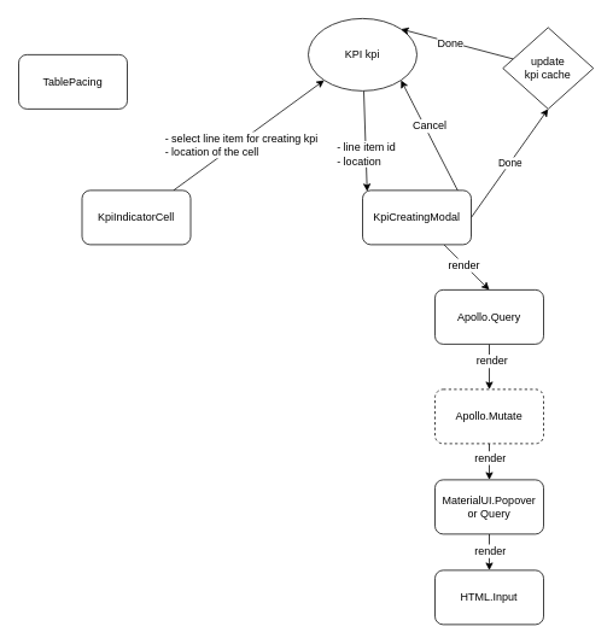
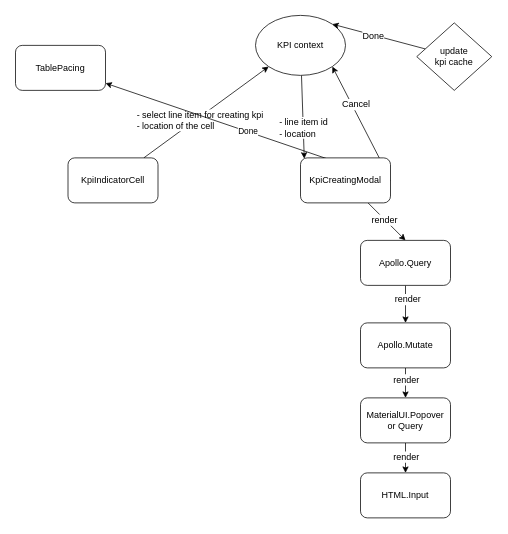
- <mxCell id="8" value="KPI kpi" style="ellipse;whiteSpace=wrap;html=1;" vertex="1" parent="1"><mxGeometry x="340" y="20" width="120" height="80" as="geometry" /></mxCell>
+ <mxCell id="8" value="KPI context" style="ellipse;whiteSpace=wrap;html=1;" vertex="1" parent="1"><mxGeometry x="340" y="20" width="120" height="80" as="geometry" /></mxCell>
- <mxCell id="13" value="Done" style="edgeStyle=none;rounded=0;orthogonalLoop=1;jettySize=auto;html=1;entryX=0.5;entryY=1;entryDx=0;entryDy=0;exitX=1;exitY=0.5;exitDx=0;exitDy=0;" edge="1" parent="1" source="14" target="27"><mxGeometry relative="1" as="geometry" /></mxCell>
+ <mxCell id="13" value="Done" style="edgeStyle=none;rounded=0;orthogonalLoop=1;jettySize=auto;html=1;exitX=1;exitY=0.5;exitDx=0;exitDy=0;" edge="1" parent="1" source="14" target="2"><mxGeometry relative="1" as="geometry" /></mxCell>
- <mxCell id="20" value="Apollo.Mutate" style="rounded=1;whiteSpace=wrap;html=1;dashed=1;" vertex="1" parent="1"><mxGeometry x="480" y="430" width="120" height="60" as="geometry" /></mxCell>
+ <mxCell id="20" value="Apollo.Mutate" style="rounded=1;whiteSpace=wrap;html=1;" vertex="1" parent="1"><mxGeometry x="480" y="430" width="120" height="60" as="geometry" /></mxCell>
